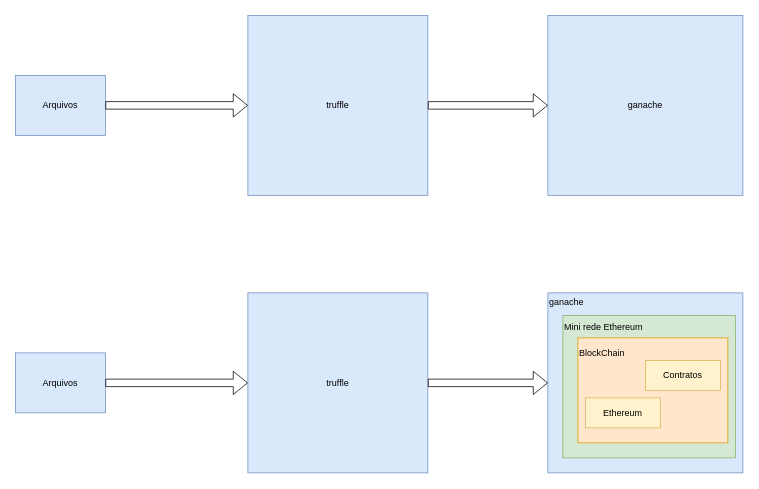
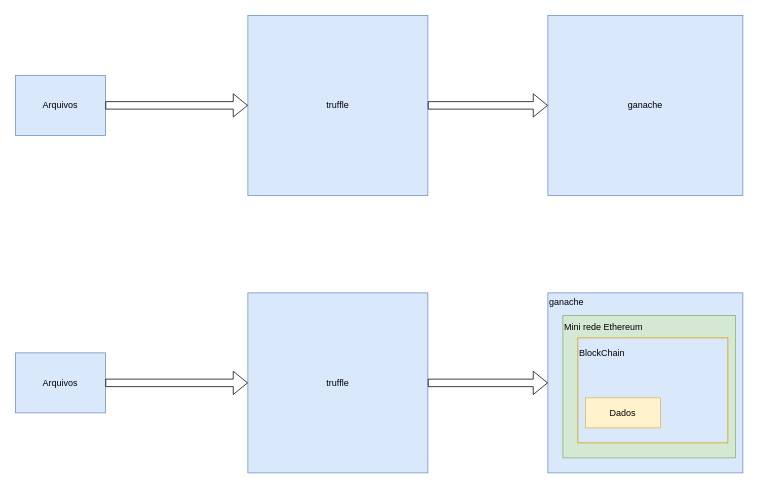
- <mxCell id="14" value="Contratos" style="rounded=0;whiteSpace=wrap;html=1;fillColor=#fff2cc;strokeColor=#d6b656;" vertex="1" parent="1"><mxGeometry x="860" y="480" width="100" height="40" as="geometry" /></mxCell>
- <mxCell id="13" value="BlockChain&lt;br&gt;&lt;br&gt;&lt;br&gt;&lt;br&gt;&lt;br&gt;&lt;br&gt;&lt;br&gt;&lt;br&gt;" style="rounded=0;whiteSpace=wrap;html=1;align=left;fillColor=#ffe6cc;strokeColor=#d79b00;" vertex="1" parent="1"><mxGeometry x="770" y="450" width="200" height="140" as="geometry" /></mxCell>
+ <mxCell id="13" value="BlockChain&lt;br&gt;&lt;br&gt;&lt;br&gt;&lt;br&gt;&lt;br&gt;&lt;br&gt;&lt;br&gt;&lt;br&gt;" style="rounded=0;whiteSpace=wrap;html=1;align=left;fillColor=#dae8fc;strokeColor=#d79b00;" vertex="1" parent="1"><mxGeometry x="770" y="450" width="200" height="140" as="geometry" /></mxCell>
- <mxCell id="15" value="Ethereum" style="rounded=0;whiteSpace=wrap;html=1;fillColor=#fff2cc;strokeColor=#d6b656;" vertex="1" parent="1"><mxGeometry x="780" y="530" width="100" height="40" as="geometry" /></mxCell>
+ <mxCell id="15" value="Dados" style="rounded=0;whiteSpace=wrap;html=1;fillColor=#fff2cc;strokeColor=#d6b656;" vertex="1" parent="1"><mxGeometry x="780" y="530" width="100" height="40" as="geometry" /></mxCell>
